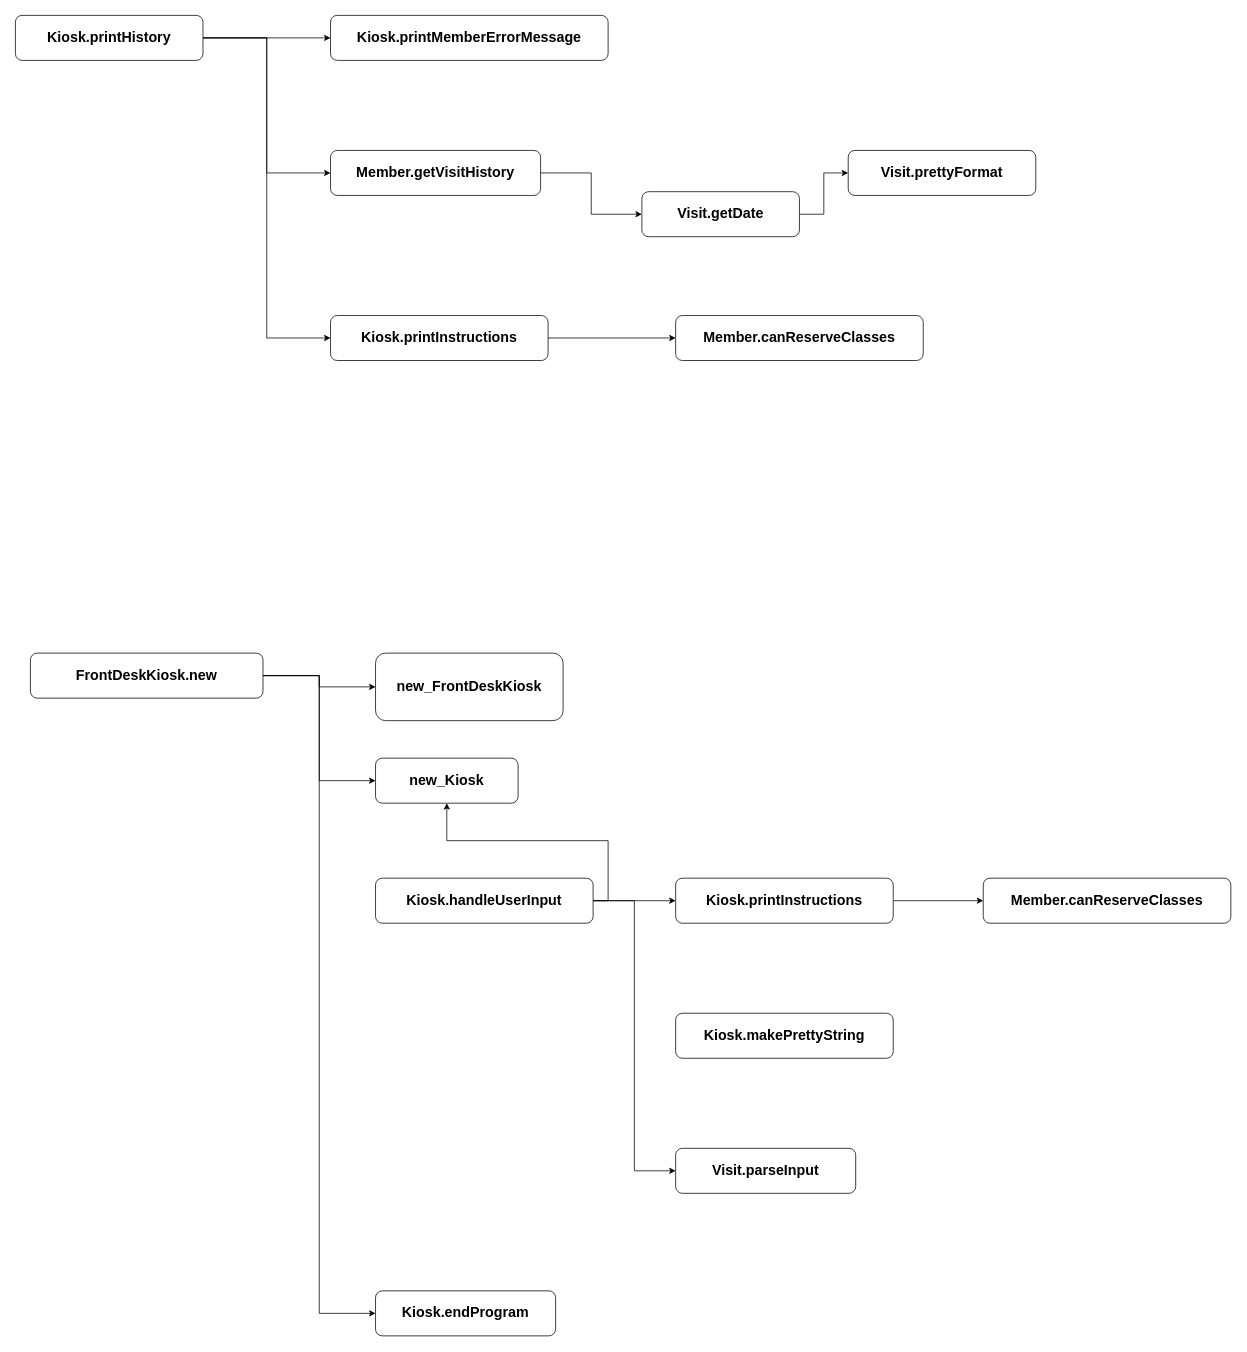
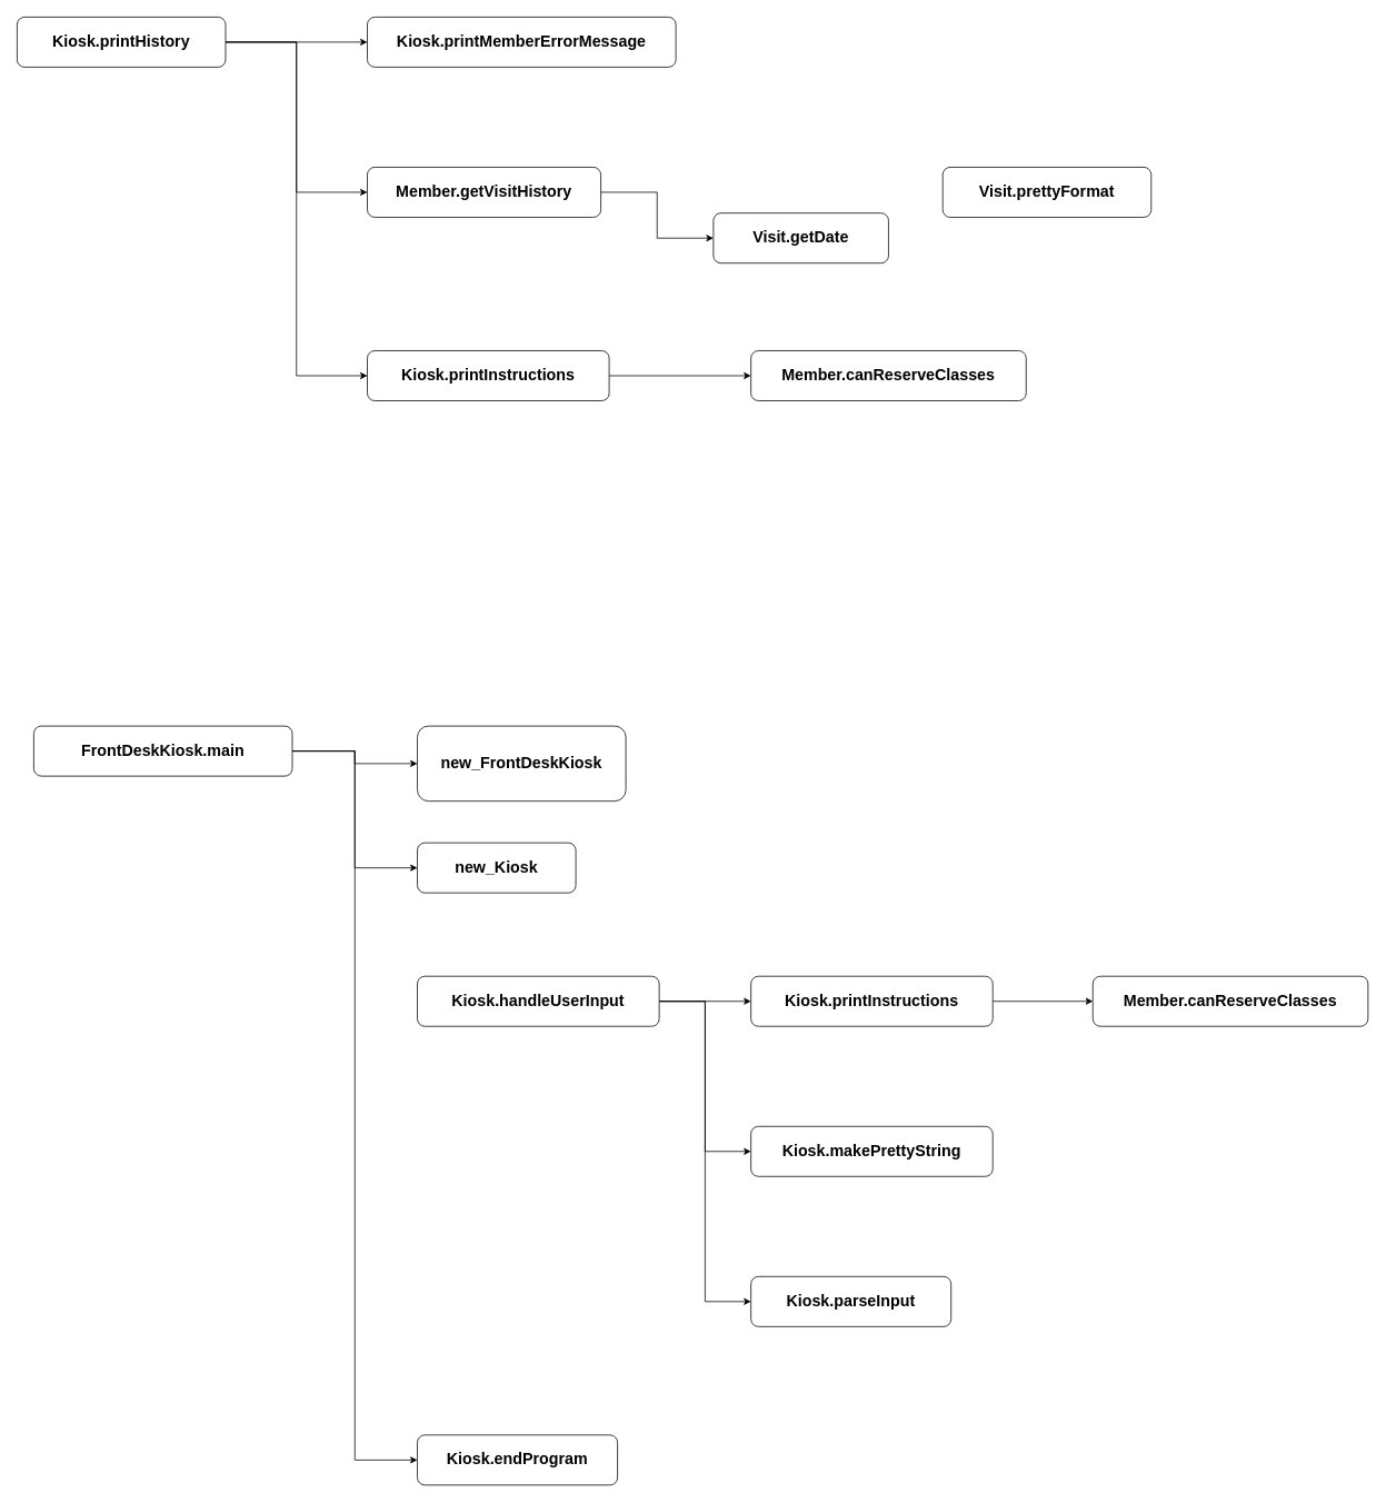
- <mxCell id="11" style="edgeStyle=orthogonalEdgeStyle;rounded=0;orthogonalLoop=1;jettySize=auto;html=1;exitX=1;exitY=0.5;exitDx=0;exitDy=0;entryX=0;entryY=0.5;entryDx=0;entryDy=0;" edge="1" parent="1" source="12" target="13"><mxGeometry relative="1" as="geometry" /></mxCell>
- <mxCell id="18" value="&lt;span style=&quot;font-size: 19px;&quot;&gt;&lt;b&gt;FrontDeskKiosk.new&lt;/b&gt;&lt;/span&gt;" style="rounded=1;whiteSpace=wrap;html=1;" vertex="1" parent="1"><mxGeometry x="40" y="870" width="310" height="60" as="geometry" /></mxCell>
+ <mxCell id="18" value="&lt;span style=&quot;font-size: 19px;&quot;&gt;&lt;b&gt;FrontDeskKiosk.main&lt;/b&gt;&lt;/span&gt;" style="rounded=1;whiteSpace=wrap;html=1;" vertex="1" parent="1"><mxGeometry x="40" y="870" width="310" height="60" as="geometry" /></mxCell>
- <mxCell id="22" style="edgeStyle=orthogonalEdgeStyle;rounded=0;orthogonalLoop=1;jettySize=auto;html=1;exitX=1;exitY=0.5;exitDx=0;exitDy=0;" edge="1" parent="1" source="24" target="20"><mxGeometry relative="1" as="geometry" /></mxCell>
+ <mxCell id="22" style="edgeStyle=orthogonalEdgeStyle;rounded=0;orthogonalLoop=1;jettySize=auto;html=1;exitX=1;exitY=0.5;exitDx=0;exitDy=0;entryX=0;entryY=0.5;entryDx=0;entryDy=0;" edge="1" parent="1" source="24" target="28"><mxGeometry relative="1" as="geometry" /></mxCell>
- <mxCell id="29" value="&lt;font style=&quot;font-size: 19px;&quot;&gt;&lt;b&gt;Visit.parseInput&lt;/b&gt;&lt;/font&gt;" style="rounded=1;whiteSpace=wrap;html=1;" vertex="1" parent="1"><mxGeometry x="900" y="1530" width="240" height="60" as="geometry" /></mxCell>
+ <mxCell id="29" value="&lt;font style=&quot;font-size: 19px;&quot;&gt;&lt;b&gt;Kiosk.parseInput&lt;/b&gt;&lt;/font&gt;" style="rounded=1;whiteSpace=wrap;html=1;" vertex="1" parent="1"><mxGeometry x="900" y="1530" width="240" height="60" as="geometry" /></mxCell>
